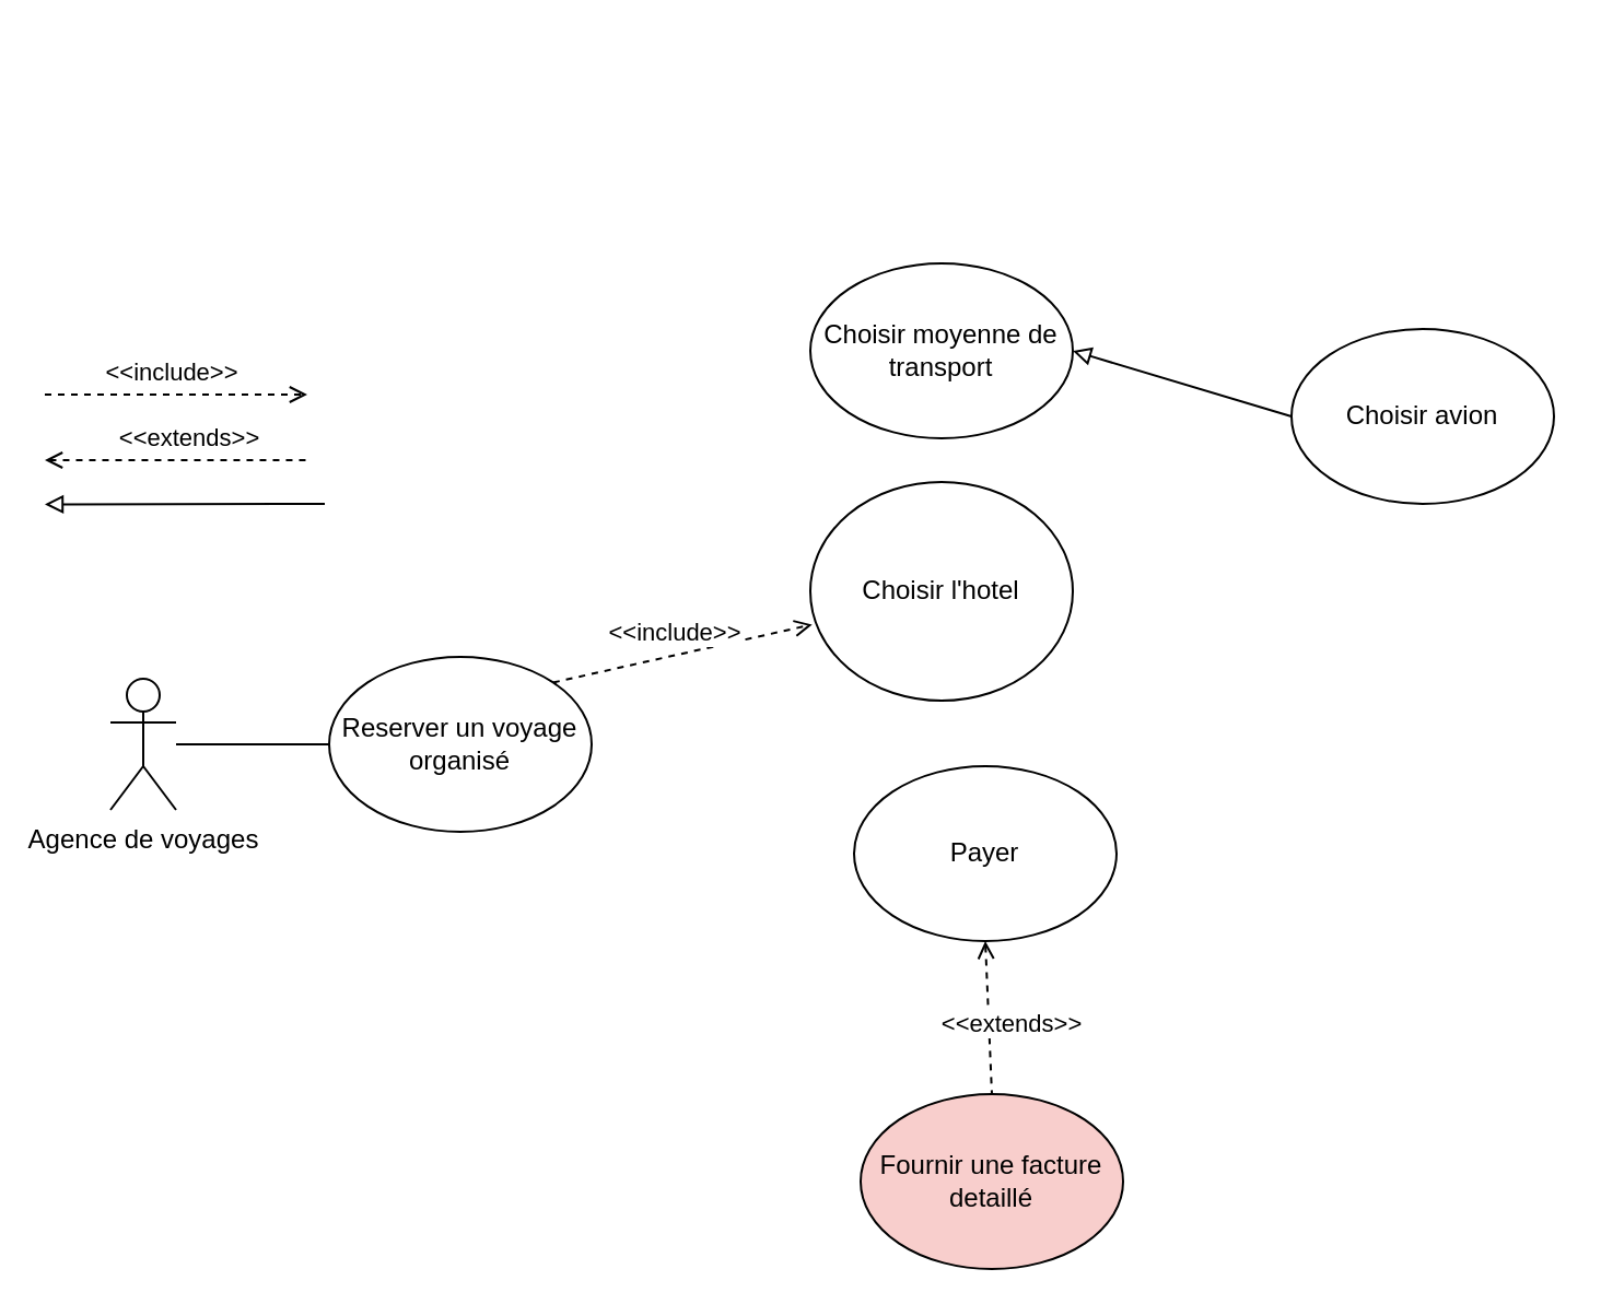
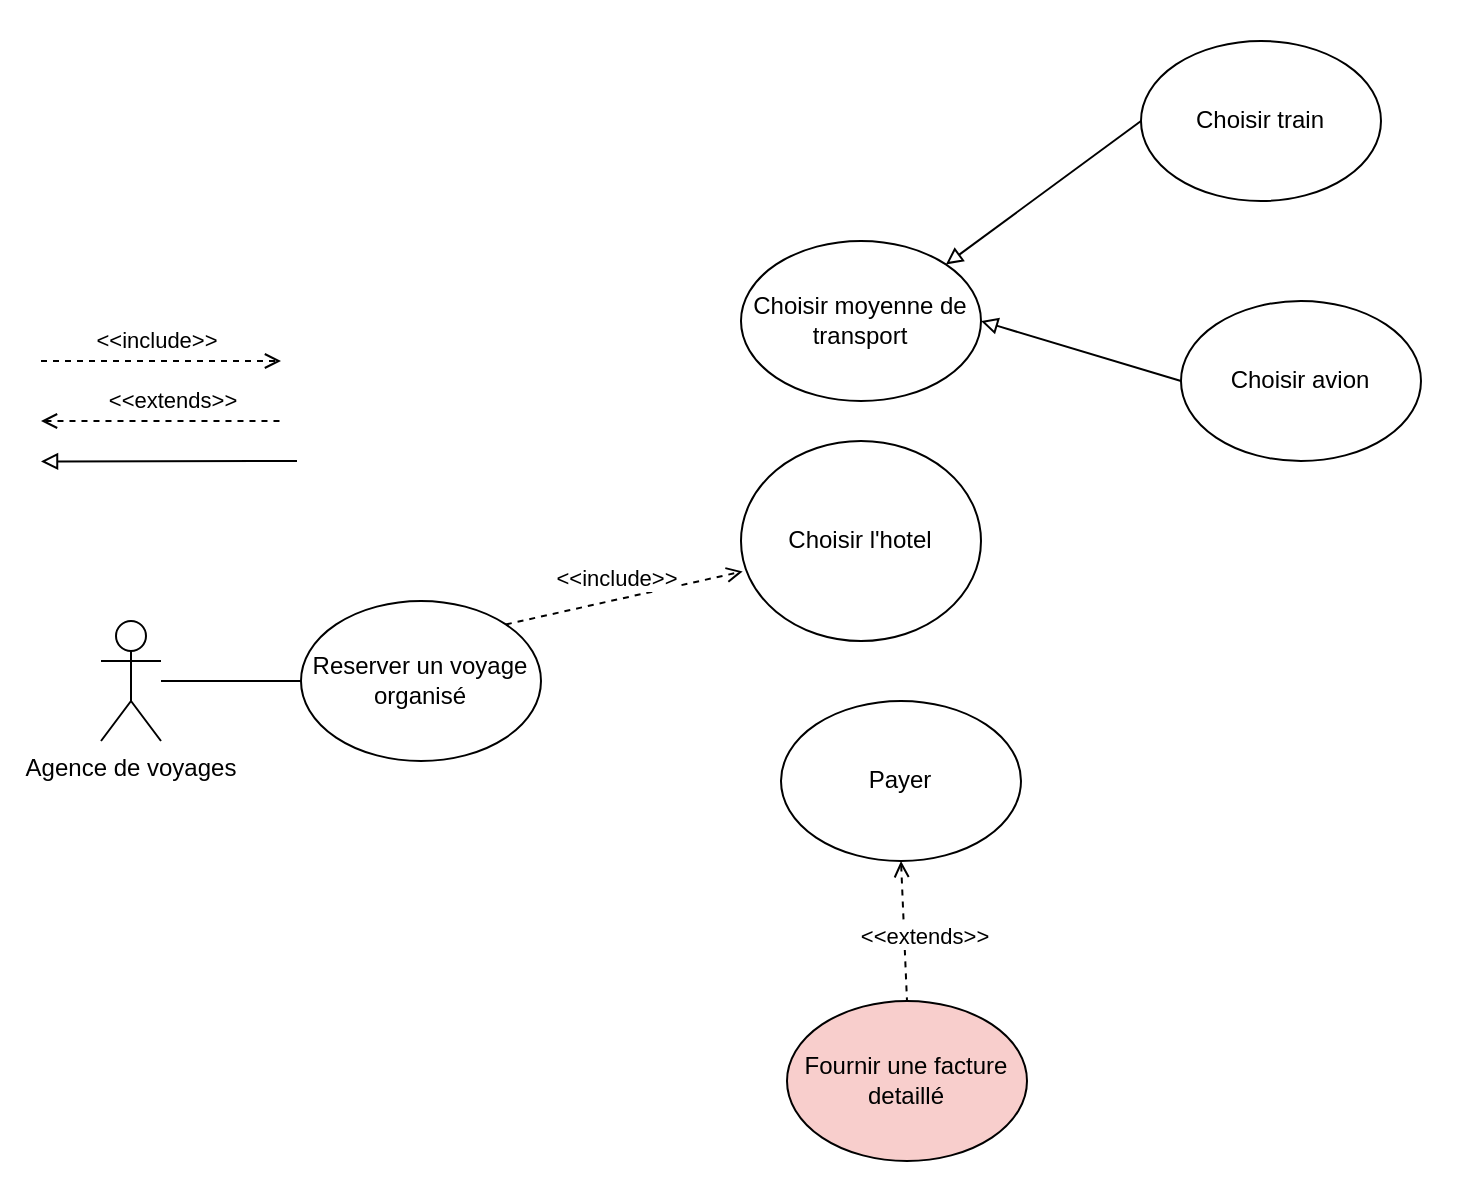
+ <mxCell id="17" value="Choisir train" style="ellipse;whiteSpace=wrap;html=1;" vertex="1" parent="1"><mxGeometry x="570" y="20" width="120" height="80" as="geometry" /></mxCell>
+ <mxCell id="14" style="rounded=0;jettySize=auto;html=1;startArrow=block;startFill=0;endArrow=none;endFill=0;endSize=6;targetPerimeterSpacing=0;exitX=1;exitY=0;exitDx=0;exitDy=0;entryX=0;entryY=0.5;entryDx=0;entryDy=0;" edge="1" parent="1" source="13" target="17"><mxGeometry relative="1" as="geometry"><mxPoint x="490.004" y="150.225" as="sourcePoint" /><mxPoint x="570" y="80" as="targetPoint" /></mxGeometry></mxCell>
